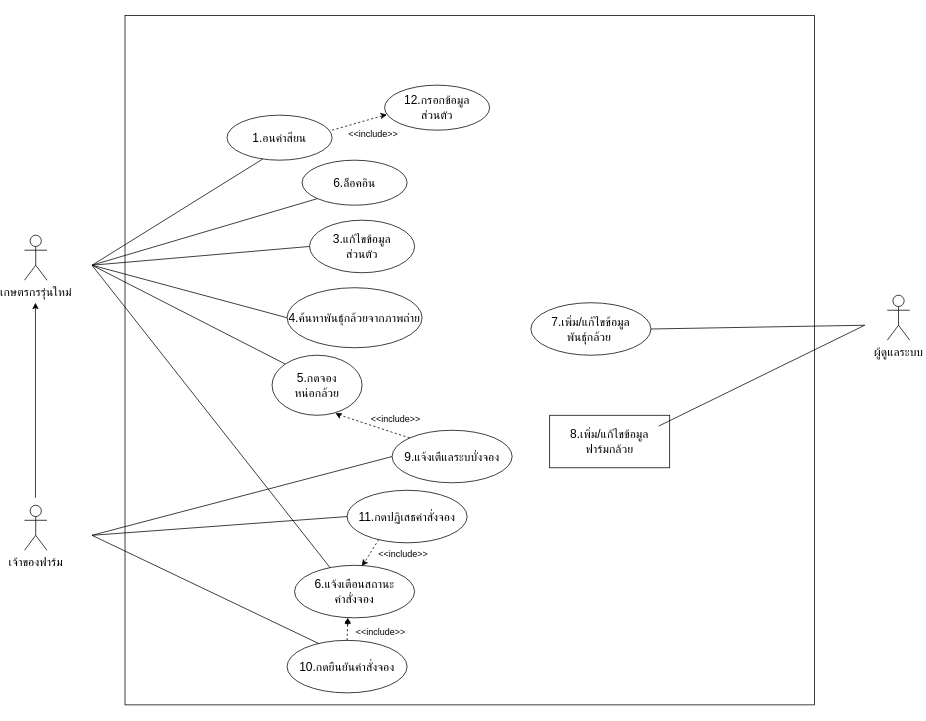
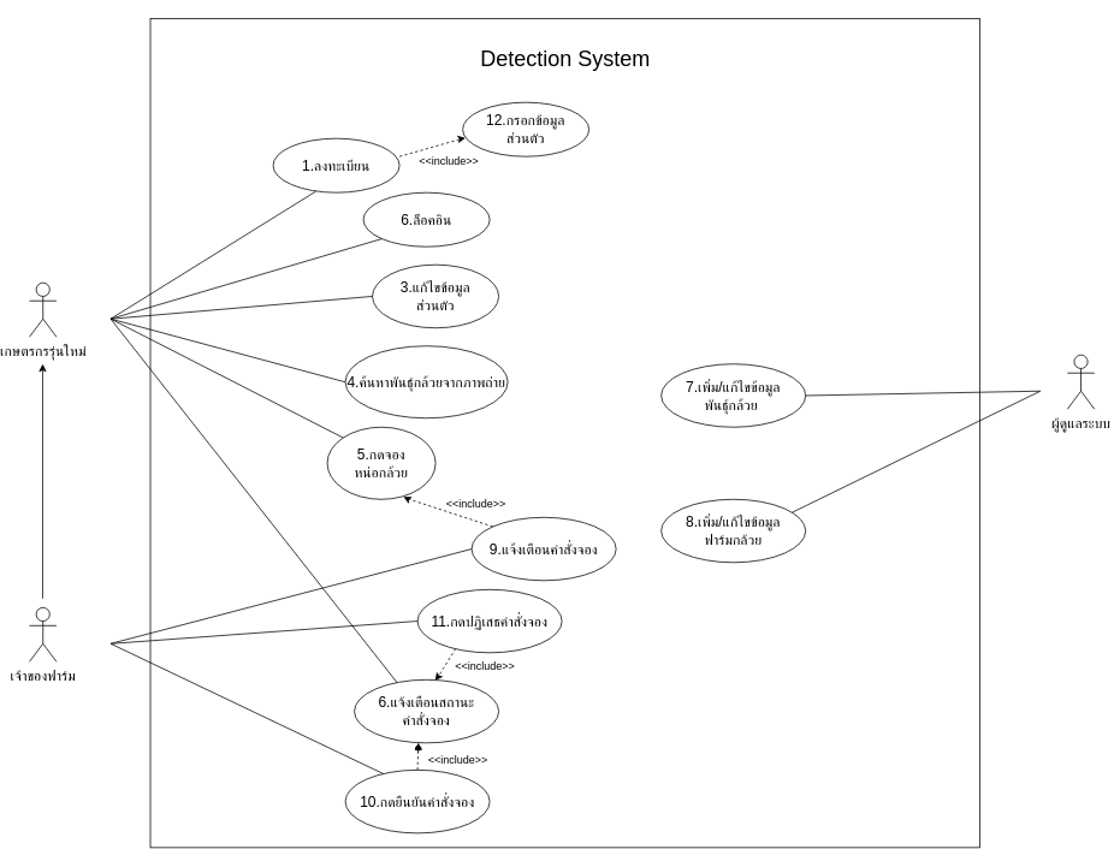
+ <mxCell id="3" value="Detection System" style="text;html=1;align=center;verticalAlign=middle;whiteSpace=wrap;rounded=0;fontSize=24;" vertex="1" parent="1"><mxGeometry x="508.75" y="50" width="209.5" height="30" as="geometry" /></mxCell>
- <mxCell id="7" value="&lt;font style=&quot;font-size: 16px;&quot;&gt;1.อนคำสียน&lt;/font&gt;" style="ellipse;whiteSpace=wrap;html=1;strokeColor=#000000;" vertex="1" parent="1"><mxGeometry x="290" y="153" width="140" height="60" as="geometry" /></mxCell>
+ <mxCell id="7" value="&lt;font style=&quot;font-size: 16px;&quot;&gt;1.ลงทะเบียน&lt;/font&gt;" style="ellipse;whiteSpace=wrap;html=1;strokeColor=#000000;" vertex="1" parent="1"><mxGeometry x="290" y="153" width="140" height="60" as="geometry" /></mxCell>
- <mxCell id="13" value="&lt;font size=&quot;3&quot;&gt;7.เพิ่ม/แก้ไขข้อมูล&lt;/font&gt;&lt;div&gt;&lt;font size=&quot;3&quot;&gt;พันธุ์กล้วย&amp;nbsp;&lt;/font&gt;&lt;/div&gt;" style="ellipse;whiteSpace=wrap;html=1;align=center;verticalAlign=middle;strokeColor=#000000;" vertex="1" parent="1"><mxGeometry x="695" y="403" width="160" height="70" as="geometry" /></mxCell>
+ <mxCell id="13" value="&lt;font size=&quot;3&quot;&gt;7.เพิ่ม/แก้ไขข้อมูล&lt;/font&gt;&lt;div&gt;&lt;font size=&quot;3&quot;&gt;พันธุ์กล้วย&amp;nbsp;&lt;/font&gt;&lt;/div&gt;" style="ellipse;whiteSpace=wrap;html=1;align=center;verticalAlign=middle;strokeColor=#000000;" vertex="1" parent="1"><mxGeometry x="720" y="403" width="160" height="70" as="geometry" /></mxCell>
- <mxCell id="14" value="&lt;font size=&quot;3&quot;&gt;8.เพิ่ม/แก้ไขข้อมูล&lt;/font&gt;&lt;div&gt;&lt;font size=&quot;3&quot;&gt;ฟาร์มกล้วย&lt;/font&gt;&lt;/div&gt;" style="whiteSpace=wrap;html=1;align=center;verticalAlign=middle;strokeColor=#000000;rounded=0;" vertex="1" parent="1"><mxGeometry x="720" y="553" width="160" height="70" as="geometry" /></mxCell>
+ <mxCell id="14" value="&lt;font size=&quot;3&quot;&gt;8.เพิ่ม/แก้ไขข้อมูล&lt;/font&gt;&lt;div&gt;&lt;font size=&quot;3&quot;&gt;ฟาร์มกล้วย&lt;/font&gt;&lt;/div&gt;" style="ellipse;whiteSpace=wrap;html=1;align=center;verticalAlign=middle;strokeColor=#000000;" vertex="1" parent="1"><mxGeometry x="720" y="553" width="160" height="70" as="geometry" /></mxCell>
- <mxCell id="15" value="&lt;font size=&quot;3&quot;&gt;9.แจ้งเตืแลระบบั่งจอง&lt;/font&gt;" style="ellipse;whiteSpace=wrap;html=1;align=center;verticalAlign=middle;strokeColor=#000000;" vertex="1" parent="1"><mxGeometry x="510" y="573" width="160" height="70" as="geometry" /></mxCell>
+ <mxCell id="15" value="&lt;font size=&quot;3&quot;&gt;9.แจ้งเตือนคำสั่งจอง&lt;/font&gt;" style="ellipse;whiteSpace=wrap;html=1;align=center;verticalAlign=middle;strokeColor=#000000;" vertex="1" parent="1"><mxGeometry x="510" y="573" width="160" height="70" as="geometry" /></mxCell>
